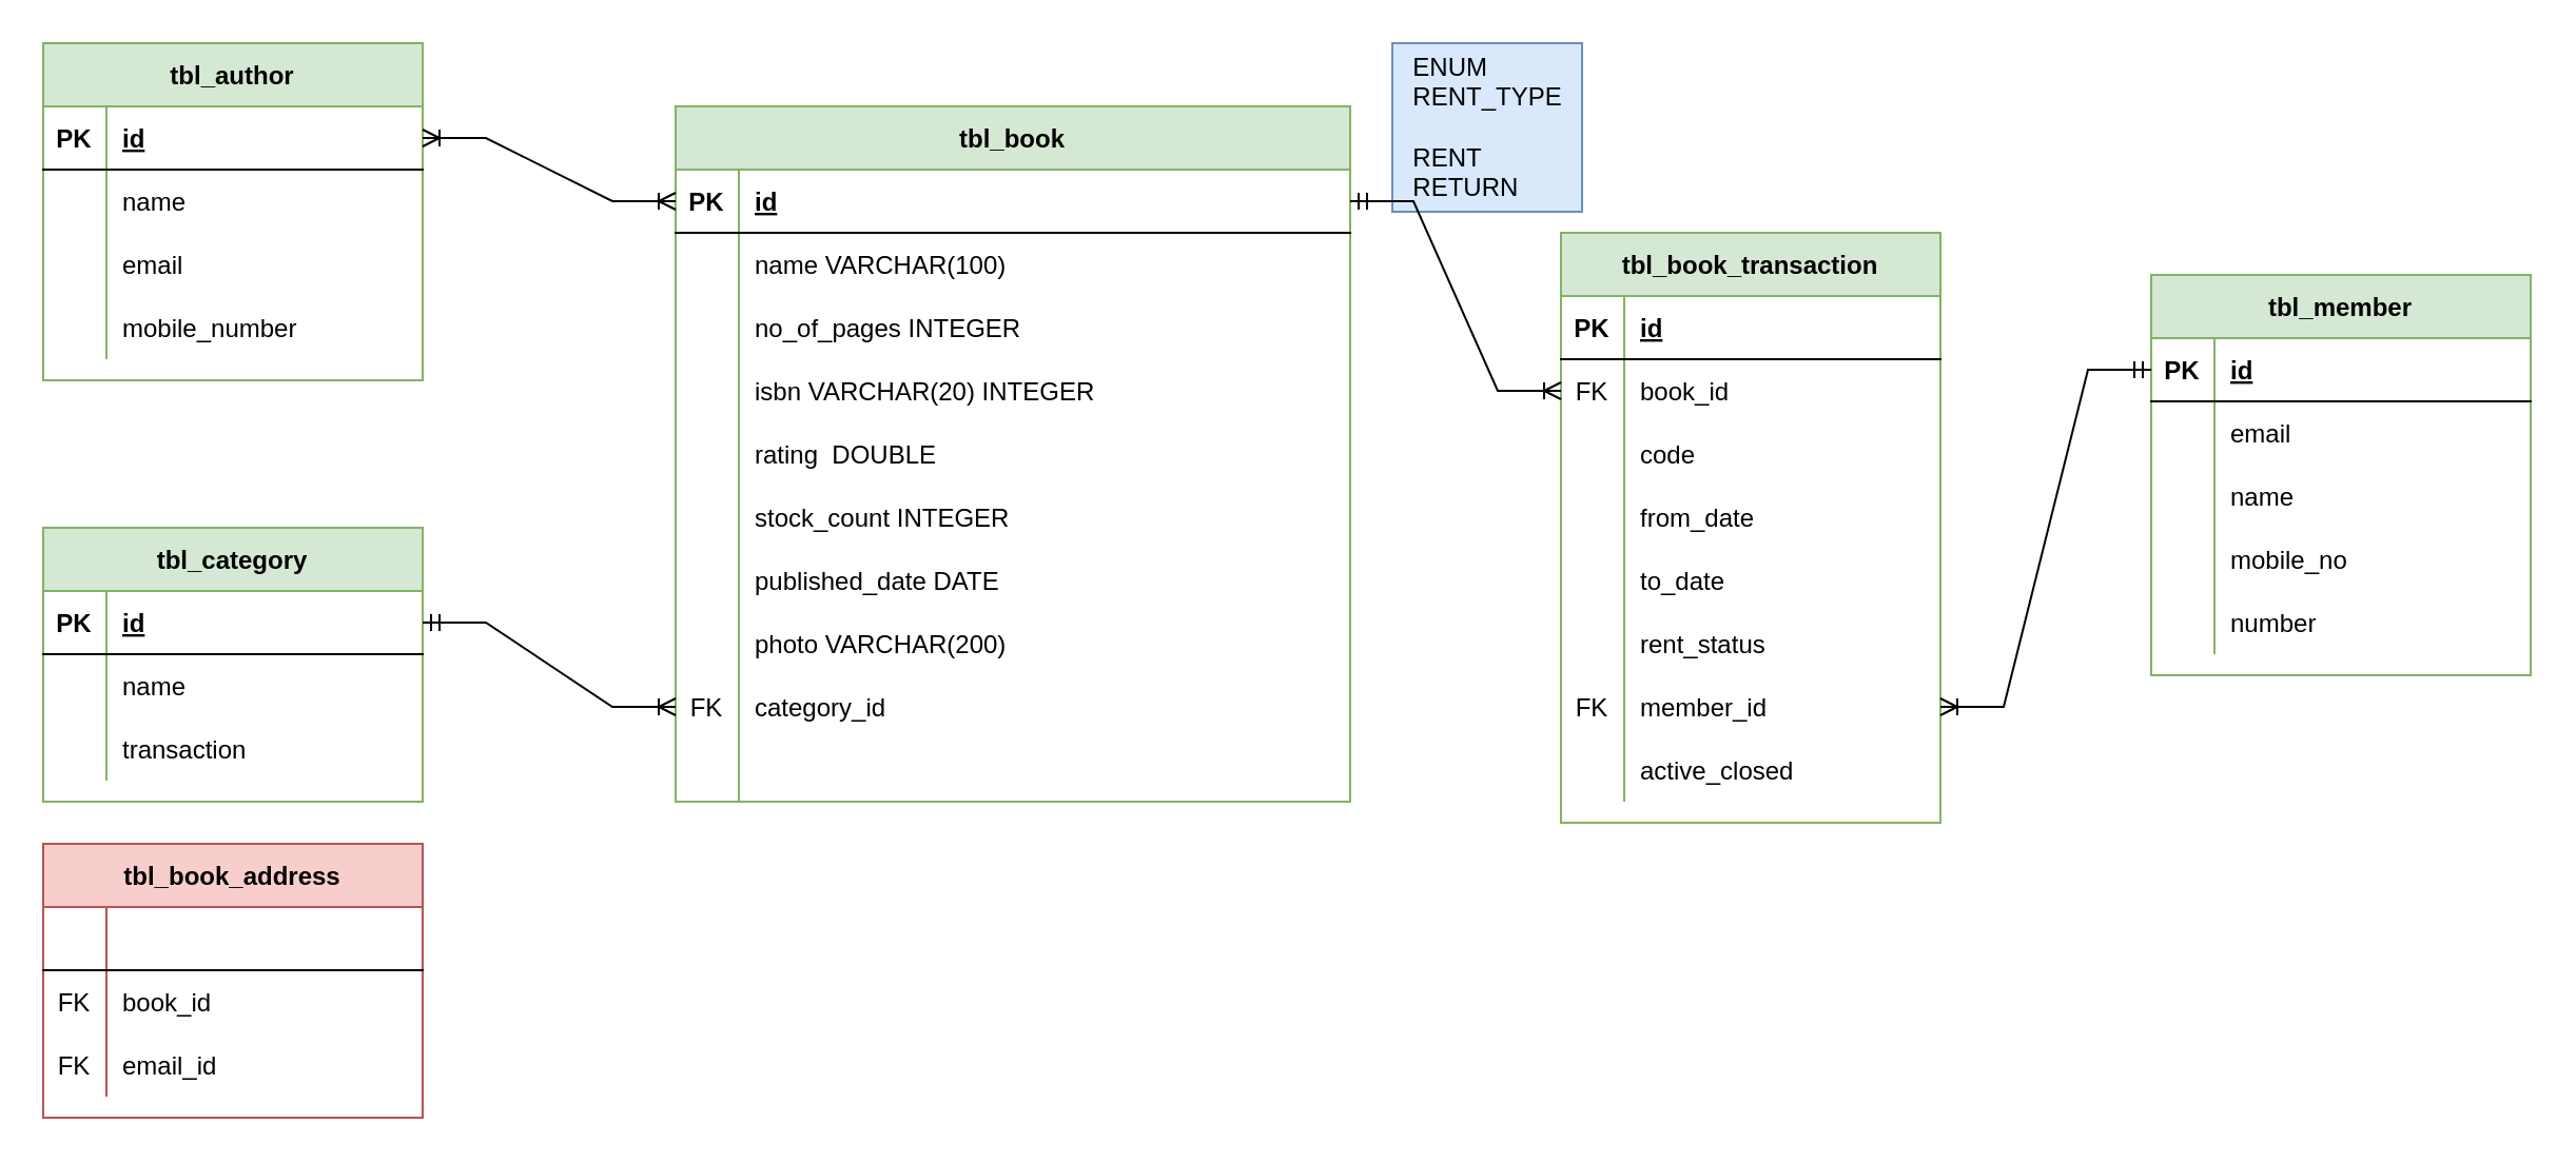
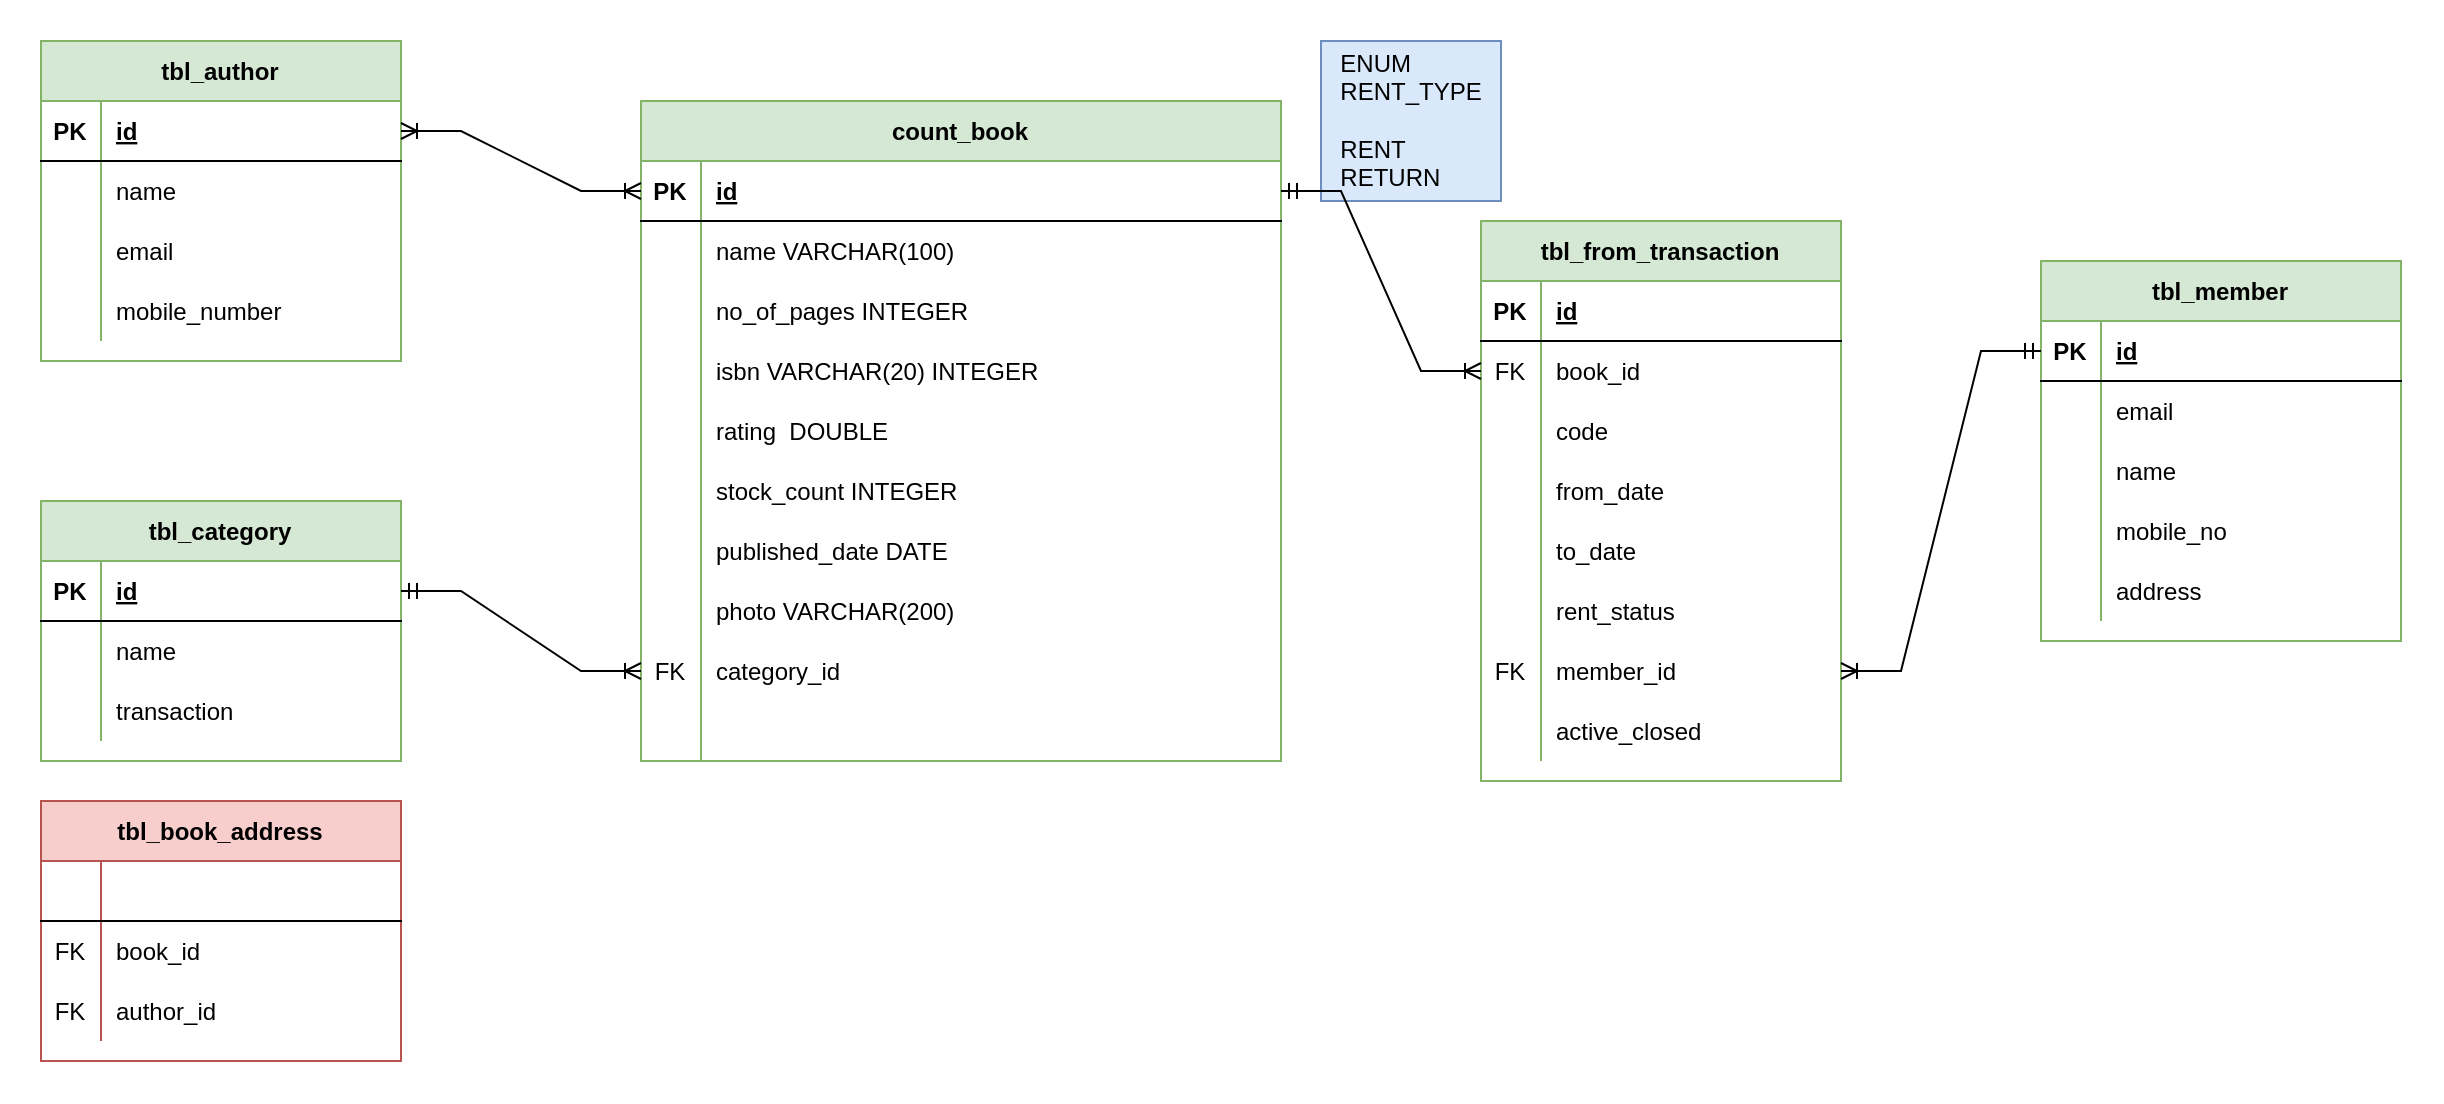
- <mxCell id="2" value="tbl_book" style="shape=table;startSize=30;container=1;collapsible=1;childLayout=tableLayout;fixedRows=1;rowLines=0;fontStyle=1;align=center;resizeLast=1;fillColor=#d5e8d4;strokeColor=#82b366;" vertex="1" parent="1"><mxGeometry x="320" y="50" width="320" height="330" as="geometry" /></mxCell>
+ <mxCell id="2" value="count_book" style="shape=table;startSize=30;container=1;collapsible=1;childLayout=tableLayout;fixedRows=1;rowLines=0;fontStyle=1;align=center;resizeLast=1;fillColor=#d5e8d4;strokeColor=#82b366;" vertex="1" parent="1"><mxGeometry x="320" y="50" width="320" height="330" as="geometry" /></mxCell>
- <mxCell id="68" value="tbl_book_transaction" style="shape=table;startSize=30;container=1;collapsible=1;childLayout=tableLayout;fixedRows=1;rowLines=0;fontStyle=1;align=center;resizeLast=1;fillColor=#d5e8d4;strokeColor=#82b366;" vertex="1" parent="1"><mxGeometry x="740" y="110" width="180" height="280" as="geometry" /></mxCell>
+ <mxCell id="68" value="tbl_from_transaction" style="shape=table;startSize=30;container=1;collapsible=1;childLayout=tableLayout;fixedRows=1;rowLines=0;fontStyle=1;align=center;resizeLast=1;fillColor=#d5e8d4;strokeColor=#82b366;" vertex="1" parent="1"><mxGeometry x="740" y="110" width="180" height="280" as="geometry" /></mxCell>
- <mxCell id="110" value="number" style="shape=partialRectangle;connectable=0;fillColor=none;top=0;left=0;bottom=0;right=0;align=left;spacingLeft=6;overflow=hidden;" vertex="1" parent="108"><mxGeometry x="30" width="150" height="30" as="geometry"><mxRectangle width="150" height="30" as="alternateBounds" /></mxGeometry></mxCell>
+ <mxCell id="110" value="address" style="shape=partialRectangle;connectable=0;fillColor=none;top=0;left=0;bottom=0;right=0;align=left;spacingLeft=6;overflow=hidden;" vertex="1" parent="108"><mxGeometry x="30" width="150" height="30" as="geometry"><mxRectangle width="150" height="30" as="alternateBounds" /></mxGeometry></mxCell>
- <mxCell id="67" value="email_id" style="shape=partialRectangle;connectable=0;fillColor=none;top=0;left=0;bottom=0;right=0;align=left;spacingLeft=6;overflow=hidden;" vertex="1" parent="65"><mxGeometry x="30" width="150" height="30" as="geometry"><mxRectangle width="150" height="30" as="alternateBounds" /></mxGeometry></mxCell>
+ <mxCell id="67" value="author_id" style="shape=partialRectangle;connectable=0;fillColor=none;top=0;left=0;bottom=0;right=0;align=left;spacingLeft=6;overflow=hidden;" vertex="1" parent="65"><mxGeometry x="30" width="150" height="30" as="geometry"><mxRectangle width="150" height="30" as="alternateBounds" /></mxGeometry></mxCell>
